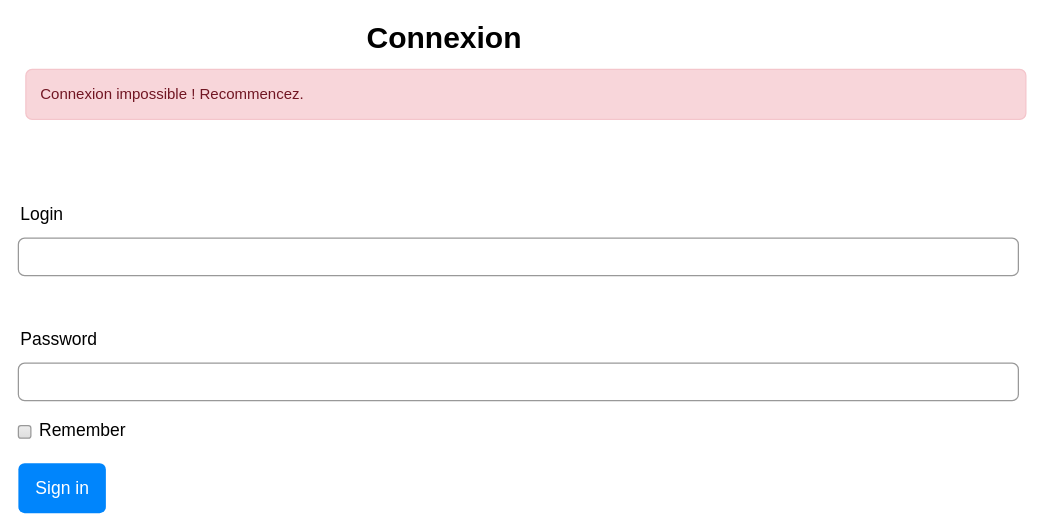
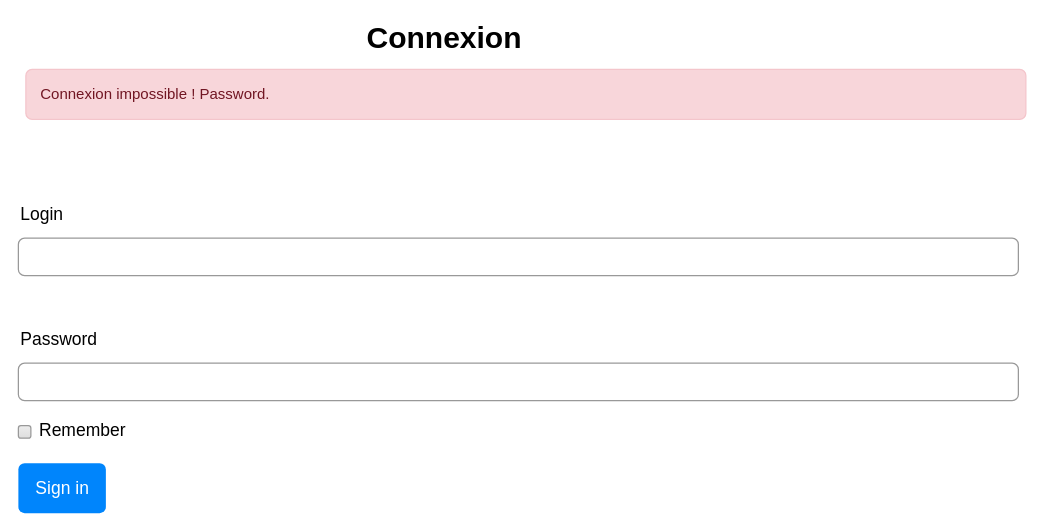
- <mxCell id="8" value="Connexion impossible ! Recommencez." style="html=1;shadow=0;dashed=0;shape=mxgraph.bootstrap.rrect;rSize=5;strokeColor=#F4C5CB;strokeWidth=1;fillColor=#F8D6DA;fontColor=#711623;whiteSpace=wrap;align=left;verticalAlign=middle;spacingLeft=10;" vertex="1" parent="1"><mxGeometry x="20" y="55" width="800" height="40" as="geometry" /></mxCell>
+ <mxCell id="8" value="Connexion impossible ! Password." style="html=1;shadow=0;dashed=0;shape=mxgraph.bootstrap.rrect;rSize=5;strokeColor=#F4C5CB;strokeWidth=1;fillColor=#F8D6DA;fontColor=#711623;whiteSpace=wrap;align=left;verticalAlign=middle;spacingLeft=10;" vertex="1" parent="1"><mxGeometry x="20" y="55" width="800" height="40" as="geometry" /></mxCell>
